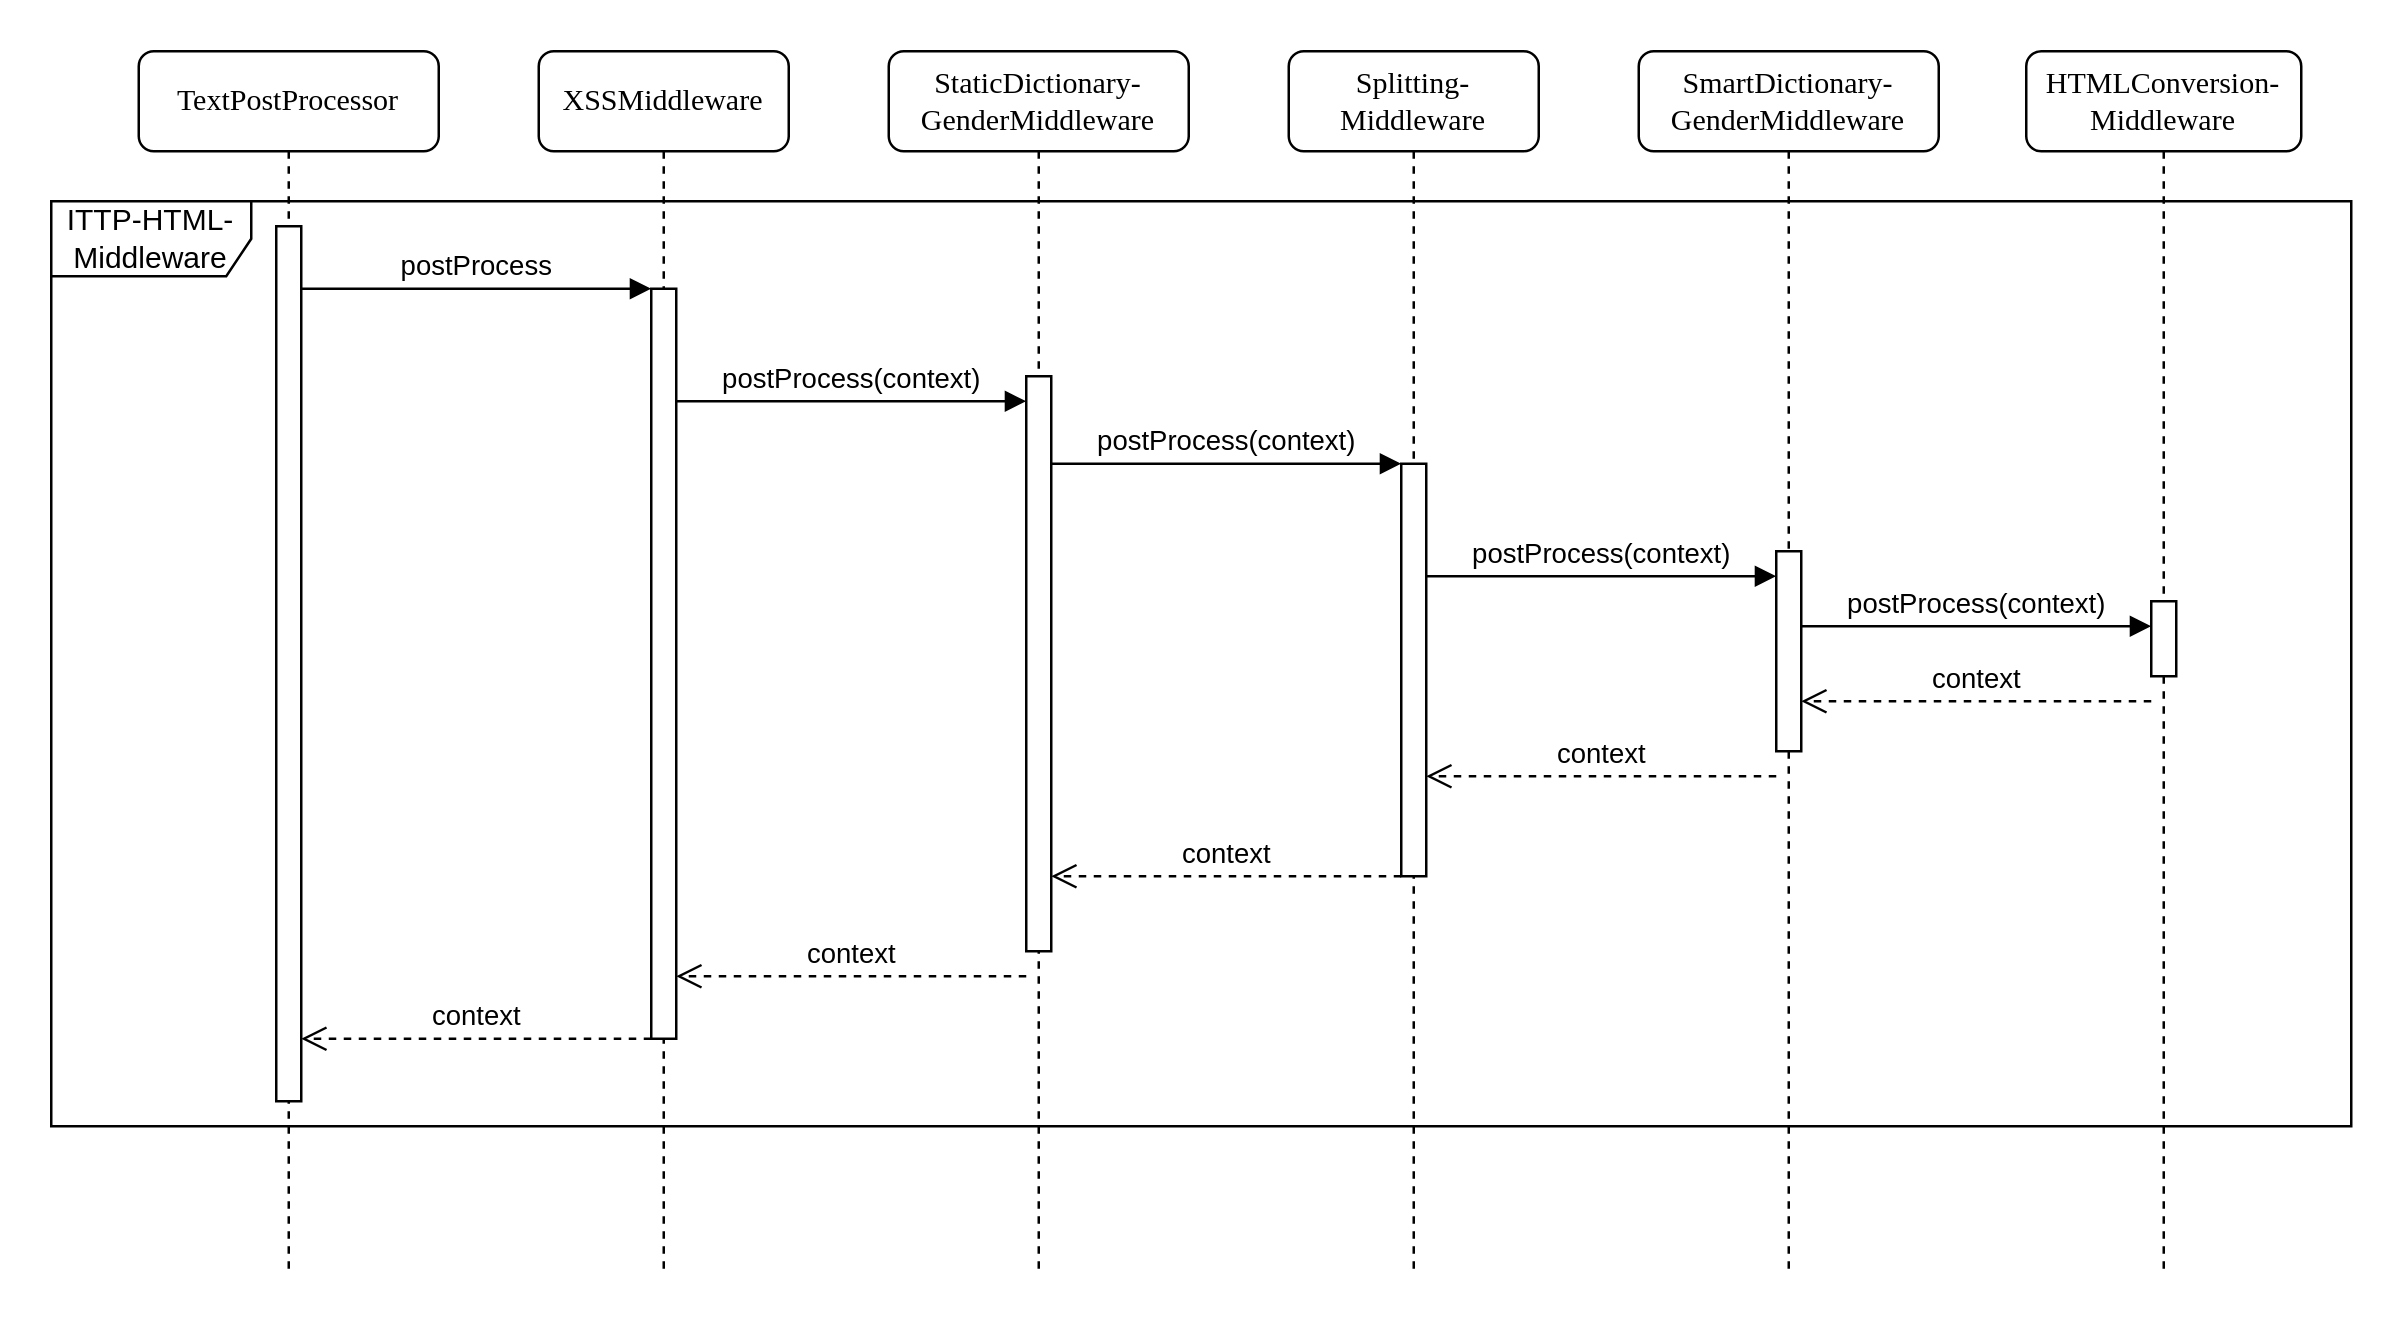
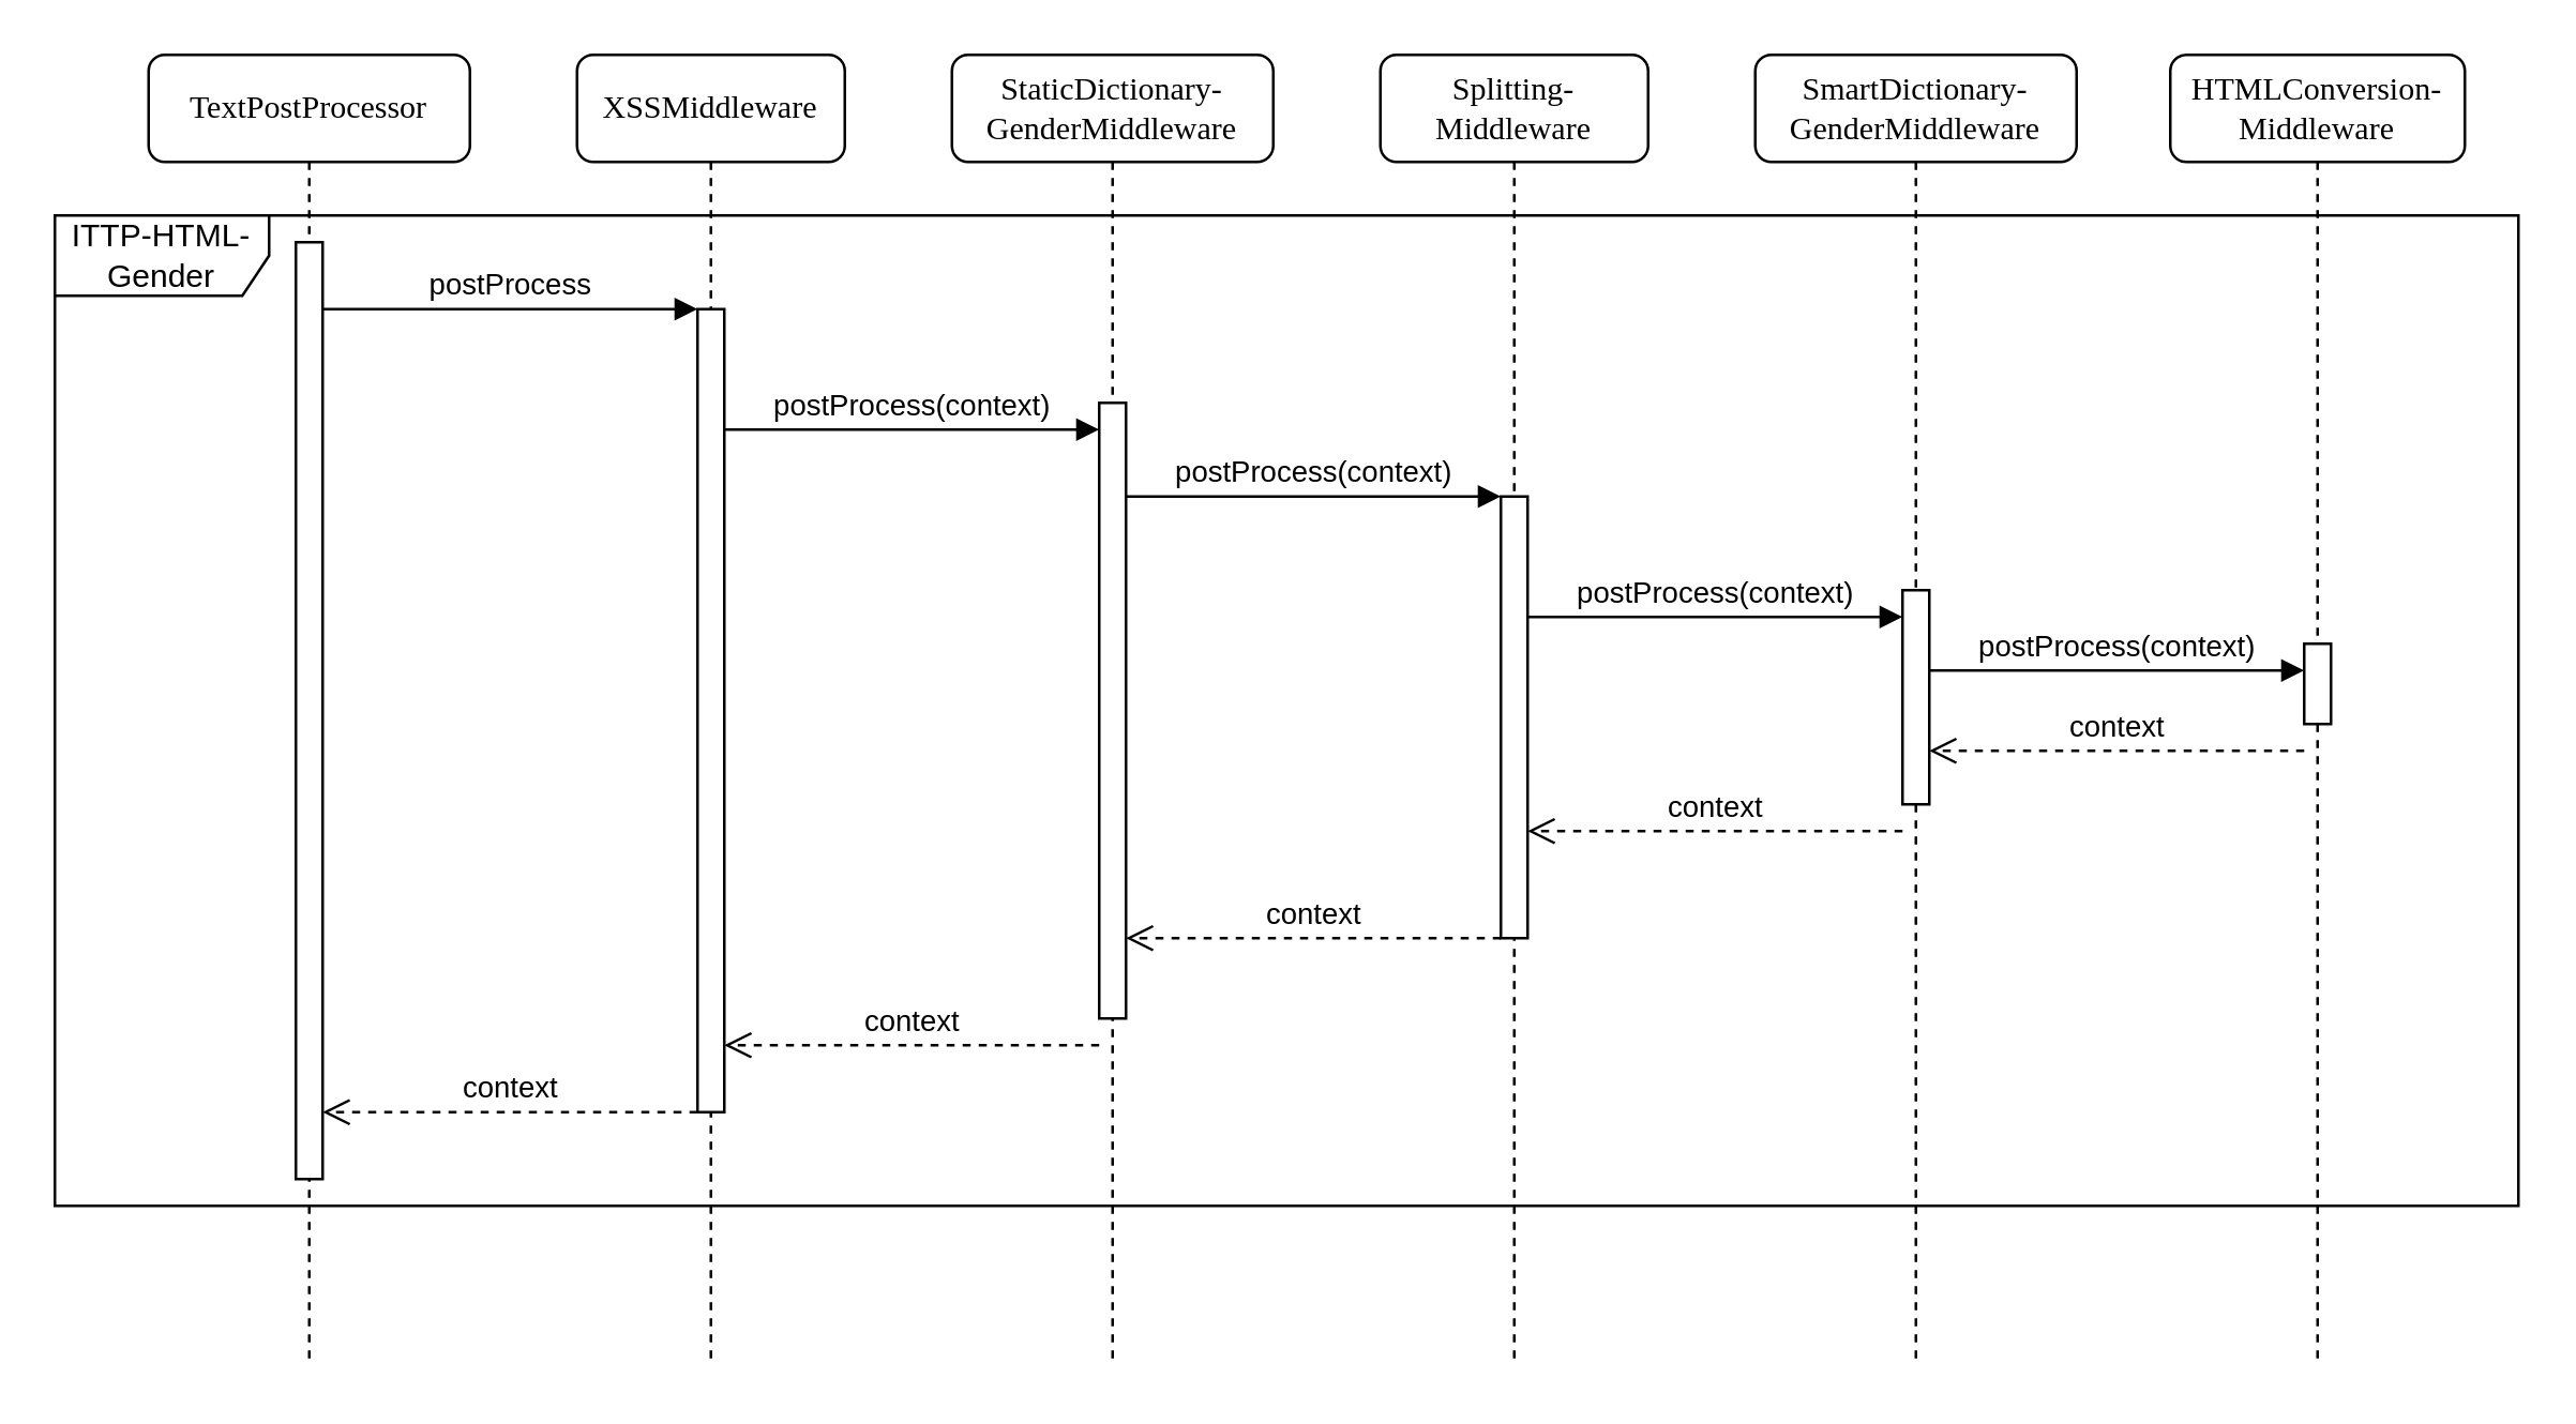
- <mxCell id="11" value="ITTP-HTML-Middleware" style="shape=umlFrame;whiteSpace=wrap;html=1;pointerEvents=0;width=80;height=30;" vertex="1" parent="1"><mxGeometry x="20" y="80" width="920" height="370" as="geometry" /></mxCell>
+ <mxCell id="11" value="ITTP-HTML-Gender" style="shape=umlFrame;whiteSpace=wrap;html=1;pointerEvents=0;width=80;height=30;" vertex="1" parent="1"><mxGeometry x="20" y="80" width="920" height="370" as="geometry" /></mxCell>
